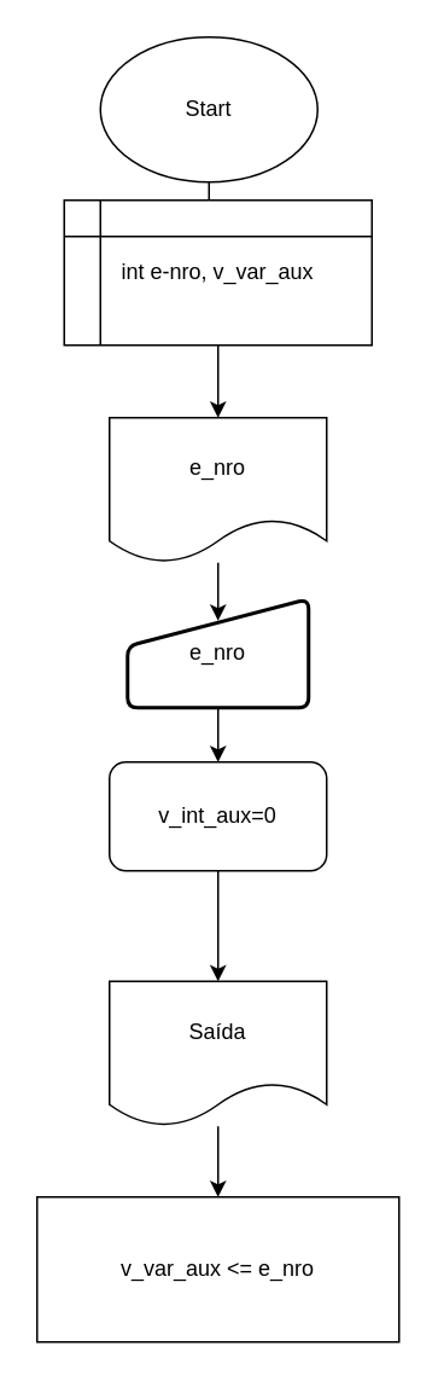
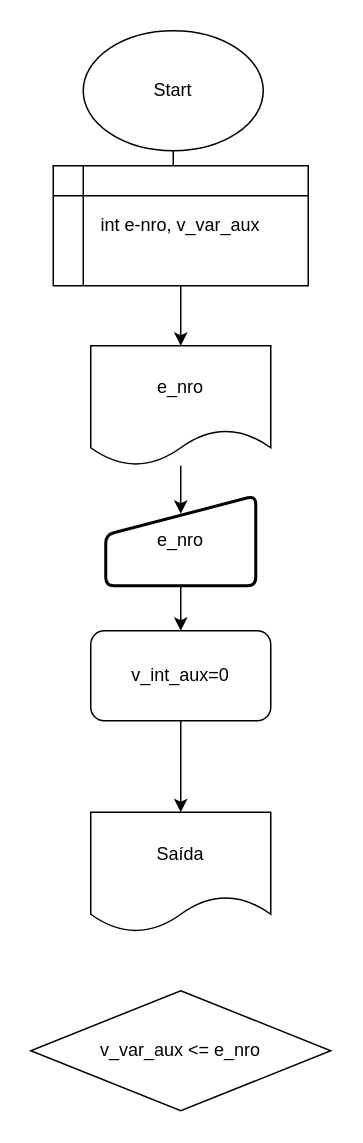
- <mxCell id="12" style="edgeStyle=orthogonalEdgeStyle;rounded=0;orthogonalLoop=1;jettySize=auto;html=1;entryX=0.5;entryY=0;entryDx=0;entryDy=0;" edge="1" parent="1" source="13" target="14"><mxGeometry relative="1" as="geometry" /></mxCell>
- <mxCell id="14" value="v_var_aux &amp;lt;= e_nro" style="whiteSpace=wrap;html=1;rounded=0;" vertex="1" parent="1"><mxGeometry x="20" y="660" width="200" height="80" as="geometry" /></mxCell>
+ <mxCell id="14" value="v_var_aux &amp;lt;= e_nro" style="rhombus;whiteSpace=wrap;html=1;" vertex="1" parent="1"><mxGeometry x="20" y="660" width="200" height="80" as="geometry" /></mxCell>
